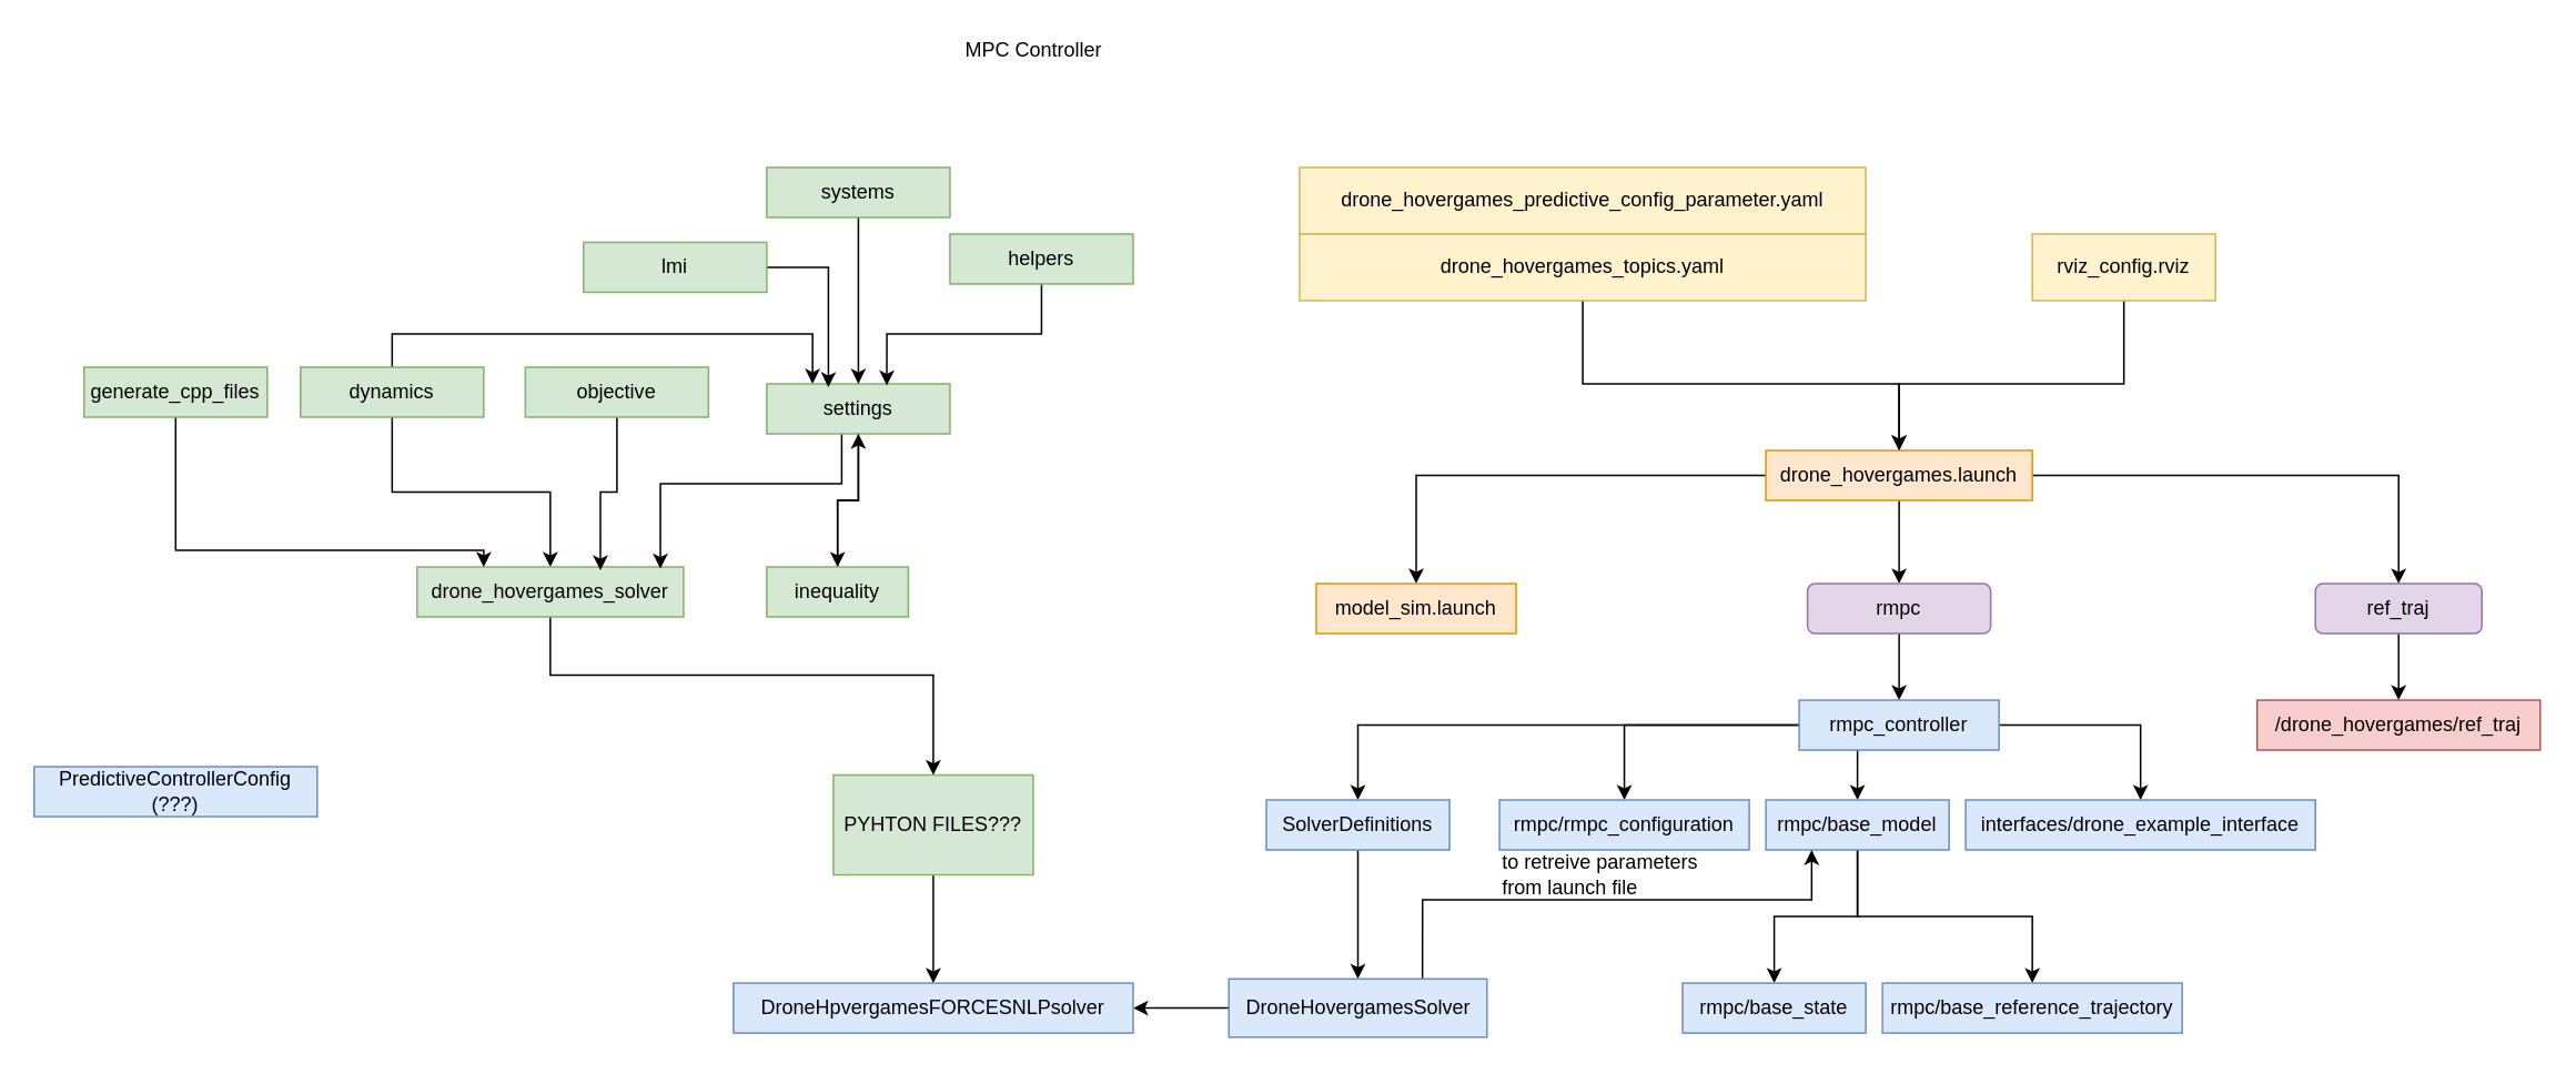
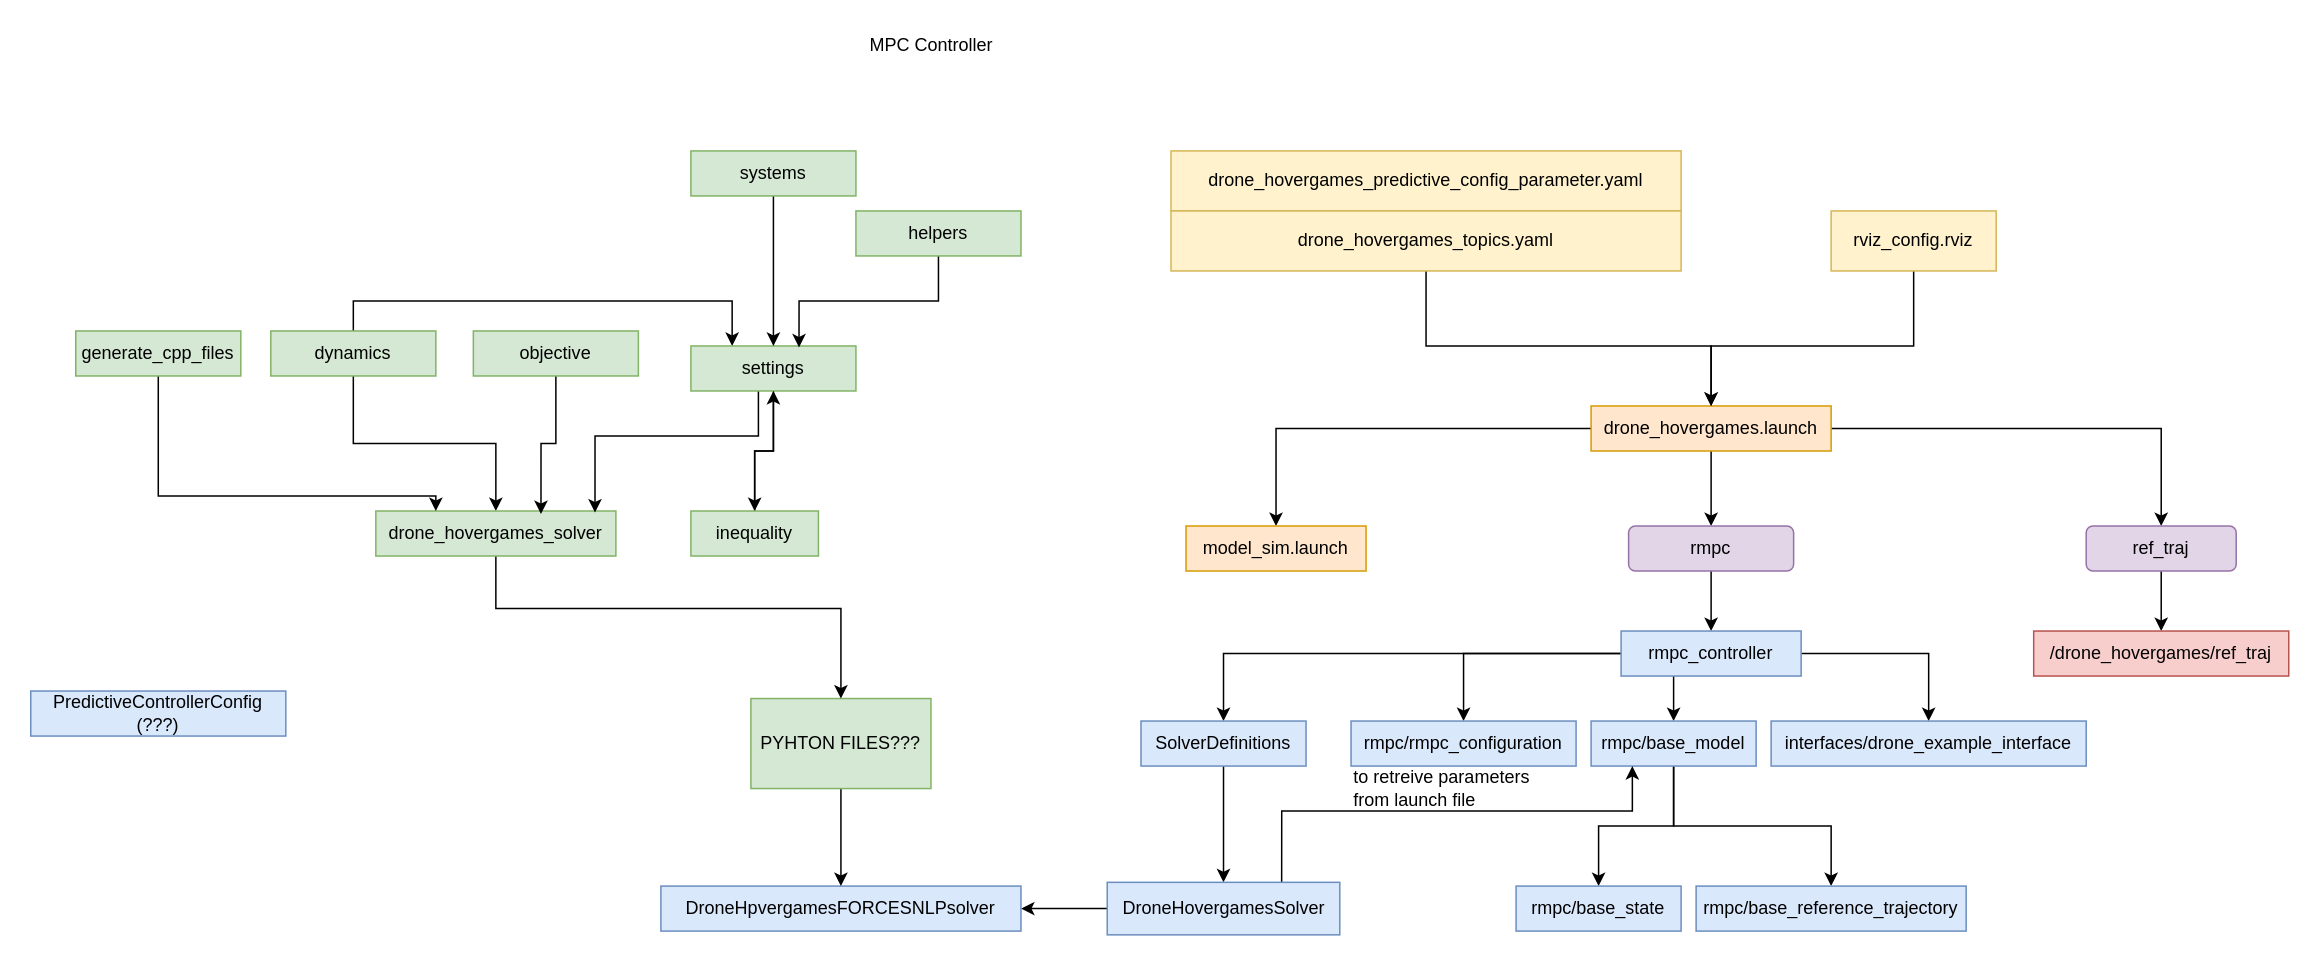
- <mxCell id="57" value="lmi" style="whiteSpace=wrap;html=1;fillColor=#d5e8d4;strokeColor=#82b366;" vertex="1" parent="1"><mxGeometry x="350" y="145" width="110" height="30" as="geometry" /></mxCell>
- <mxCell id="56" style="edgeStyle=orthogonalEdgeStyle;rounded=0;orthogonalLoop=1;jettySize=auto;html=1;entryX=0.336;entryY=0.067;entryDx=0;entryDy=0;entryPerimeter=0;" edge="1" parent="1" source="57" target="49"><mxGeometry relative="1" as="geometry"><Array as="points"><mxPoint x="497" y="160" /><mxPoint x="497" y="222" /></Array></mxGeometry></mxCell>
